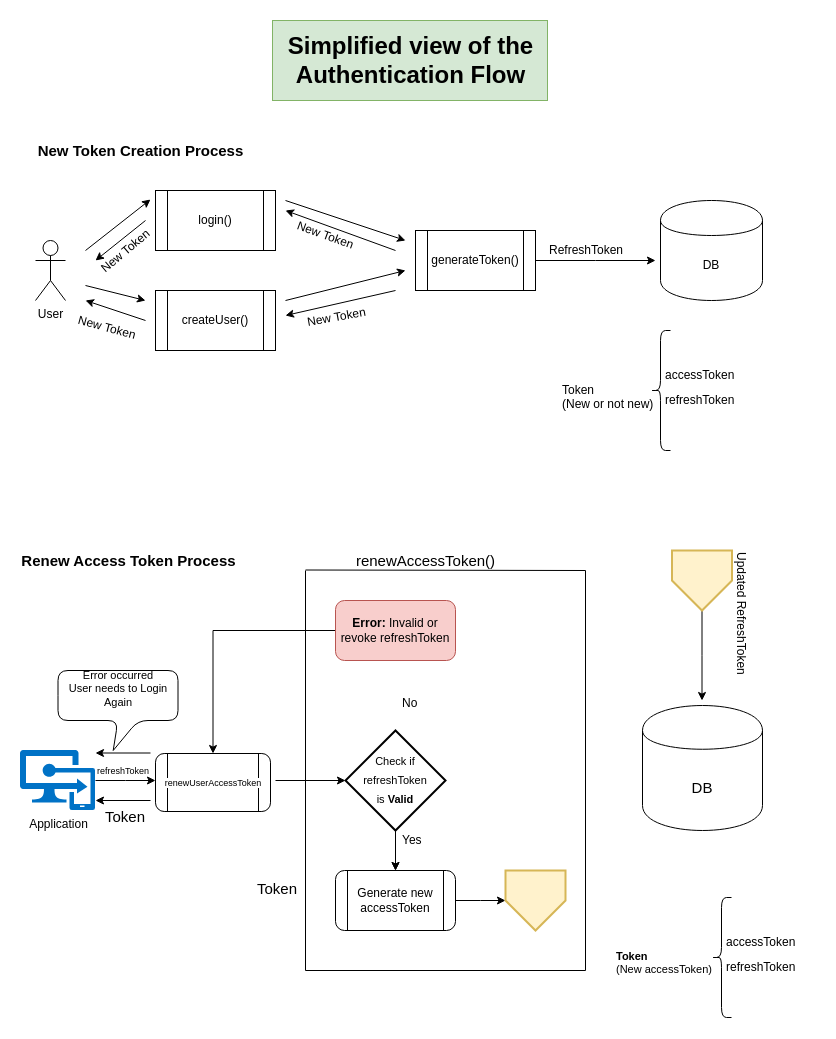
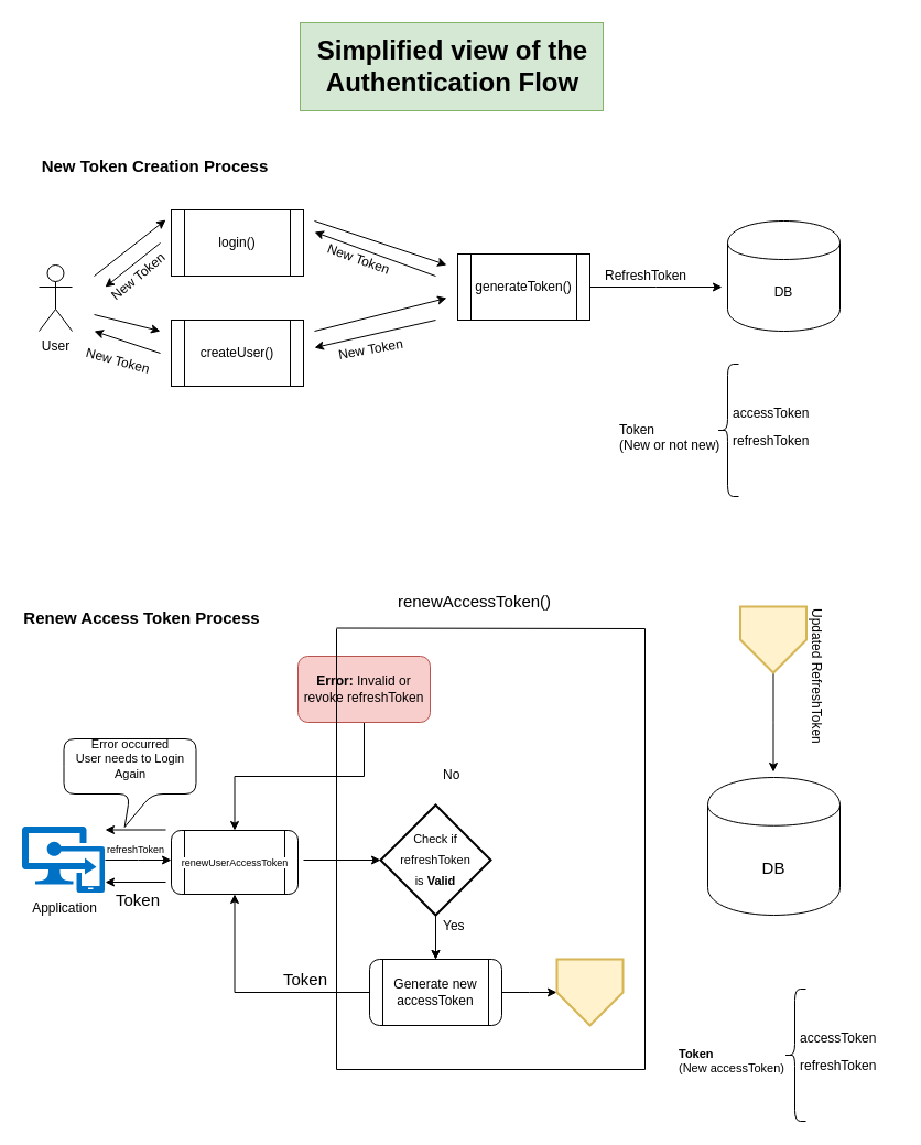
- <mxCell id="61" value="renewAccessToken()" style="text;html=1;strokeColor=none;fillColor=none;align=center;verticalAlign=middle;whiteSpace=wrap;rounded=0;fontSize=15;" parent="1" vertex="1"><mxGeometry x="357.5" y="550" width="135" height="20" as="geometry" /></mxCell>
+ <mxCell id="61" value="renewAccessToken()" style="text;html=1;strokeColor=none;fillColor=none;align=center;verticalAlign=middle;whiteSpace=wrap;rounded=0;fontSize=15;" parent="1" vertex="1"><mxGeometry x="362.5" y="535" width="135" height="20" as="geometry" /></mxCell>
- <mxCell id="44" value="&lt;p style=&quot;line-height: 120% ; font-size: 12px&quot;&gt;&lt;b&gt;Error:&lt;/b&gt; Invalid or revoke refreshToken&lt;/p&gt;" style="rounded=1;whiteSpace=wrap;html=1;fillColor=#f8cecc;fontSize=15;align=center;strokeColor=#b85450;" parent="1" vertex="1"><mxGeometry x="335" y="600" width="120" height="60" as="geometry" /></mxCell>
+ <mxCell id="44" value="&lt;p style=&quot;line-height: 120% ; font-size: 12px&quot;&gt;&lt;b&gt;Error:&lt;/b&gt; Invalid or revoke refreshToken&lt;/p&gt;" style="rounded=1;whiteSpace=wrap;html=1;fillColor=#f8cecc;fontSize=15;align=center;strokeColor=#b85450;" parent="1" vertex="1"><mxGeometry x="270" y="595" width="120" height="60" as="geometry" /></mxCell>
+ <mxCell id="33" style="edgeStyle=orthogonalEdgeStyle;rounded=0;orthogonalLoop=1;jettySize=auto;html=1;entryX=0.5;entryY=1;entryDx=0;entryDy=0;fontSize=15;" parent="1" source="34" target="31" edge="1"><mxGeometry relative="1" as="geometry" /></mxCell>
